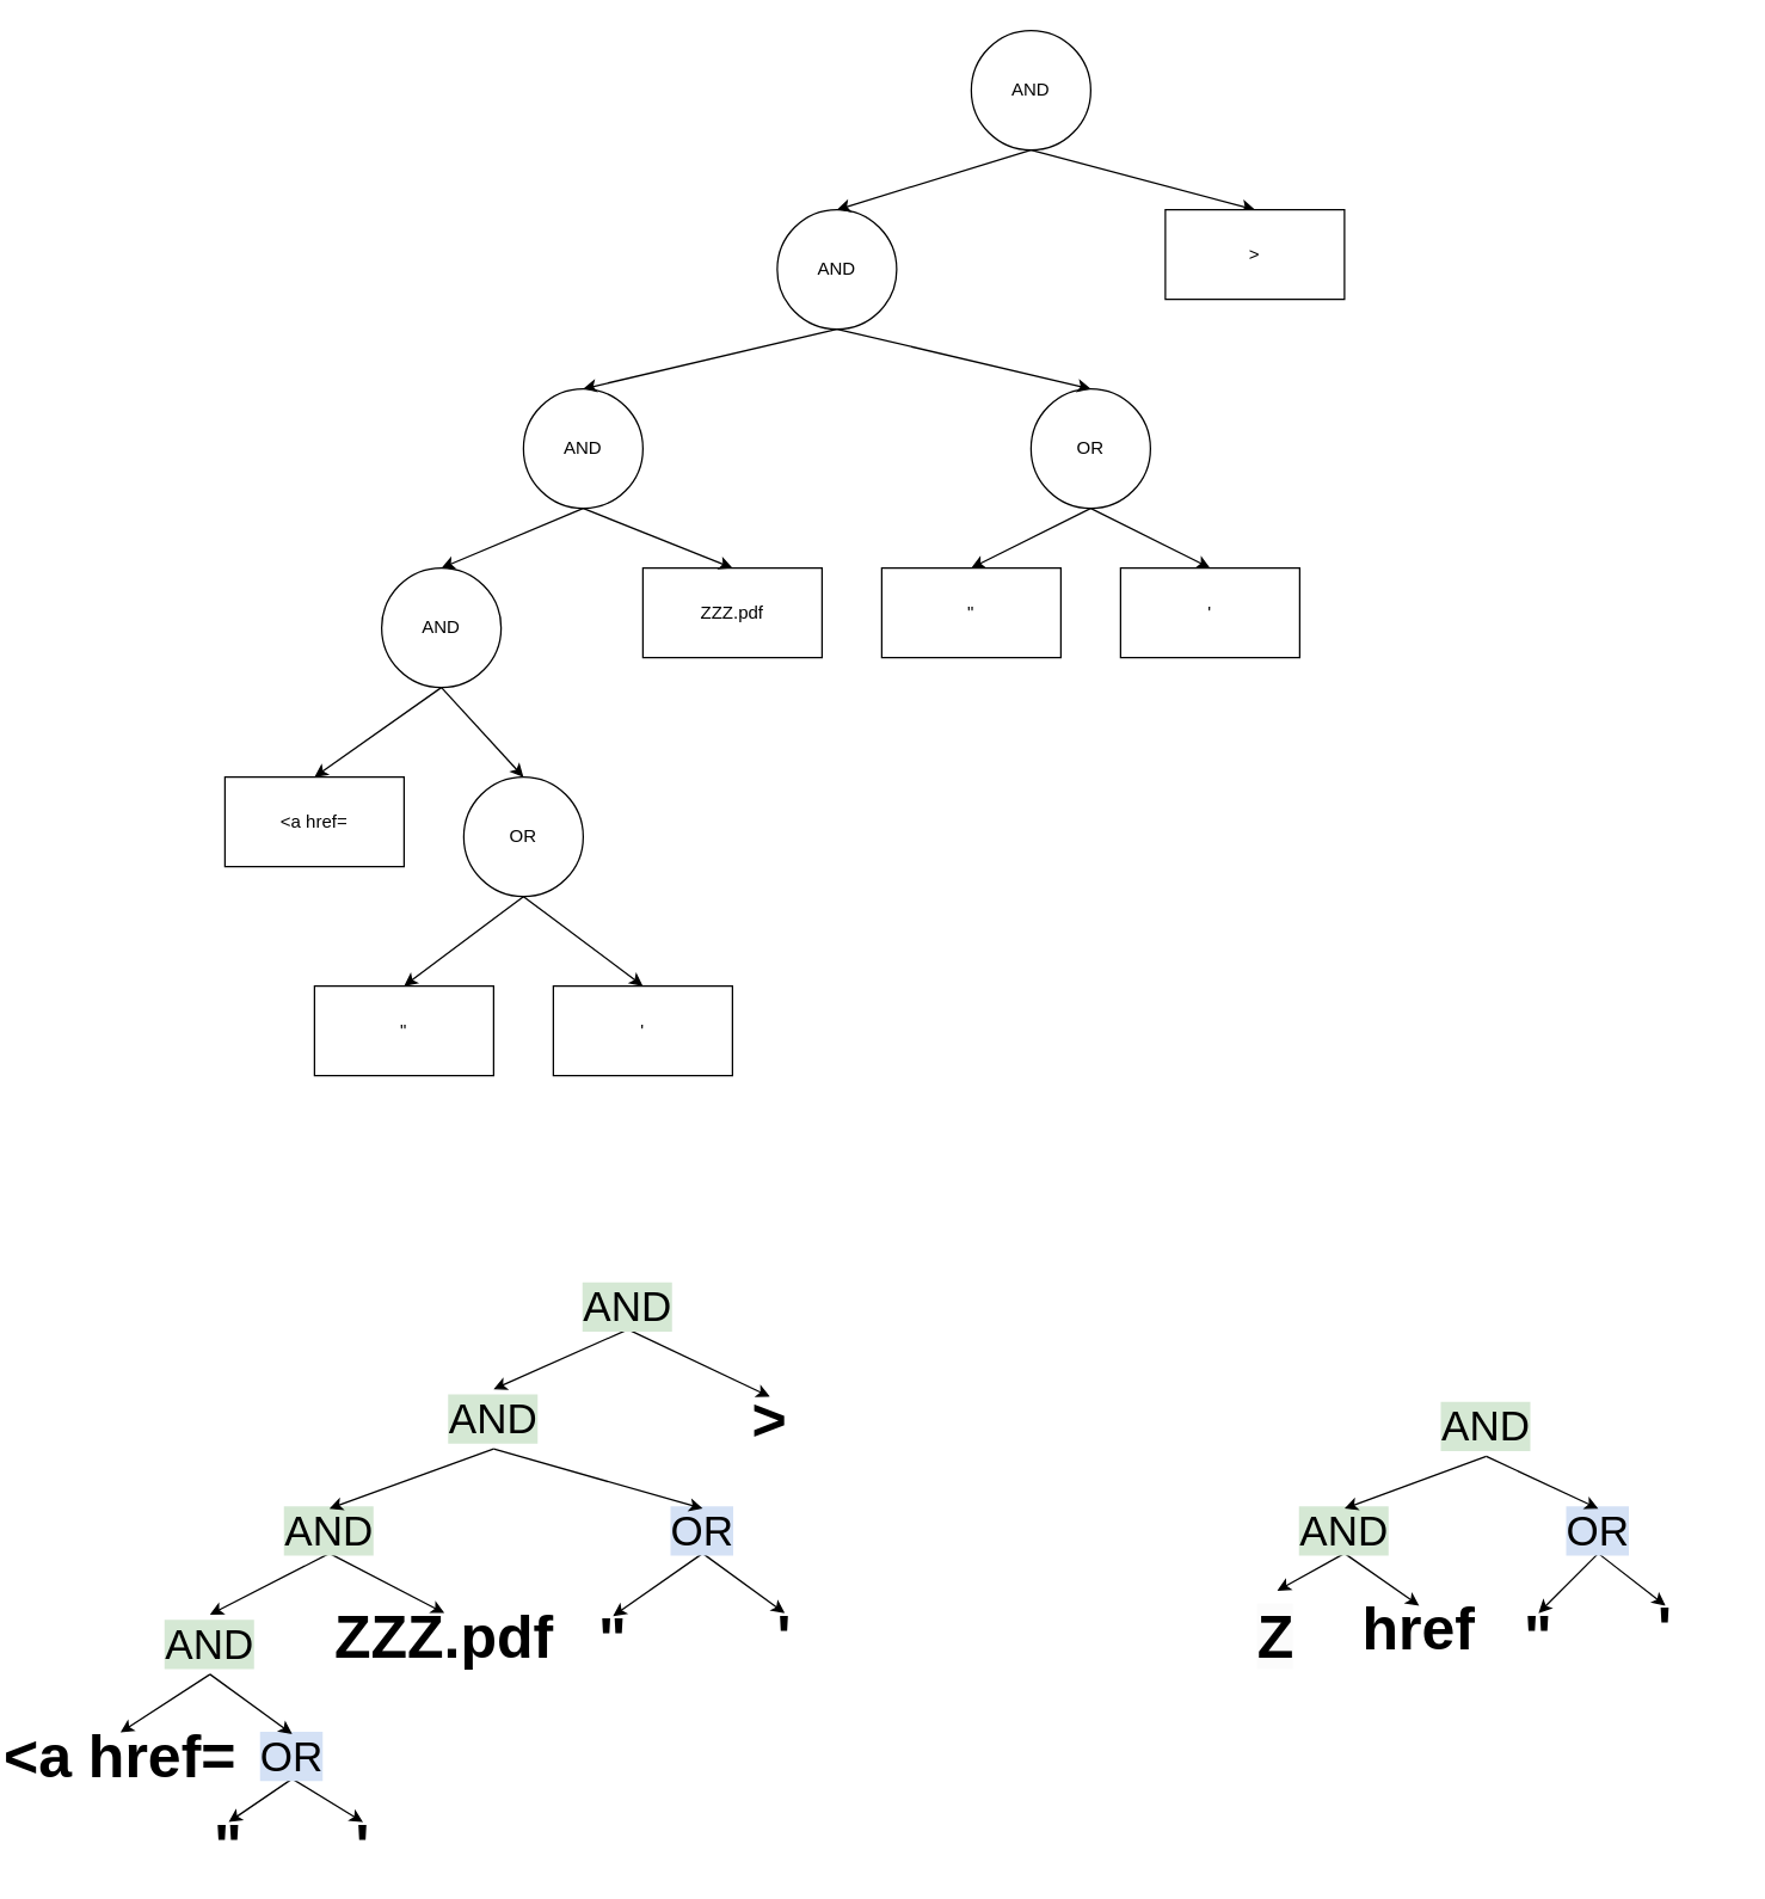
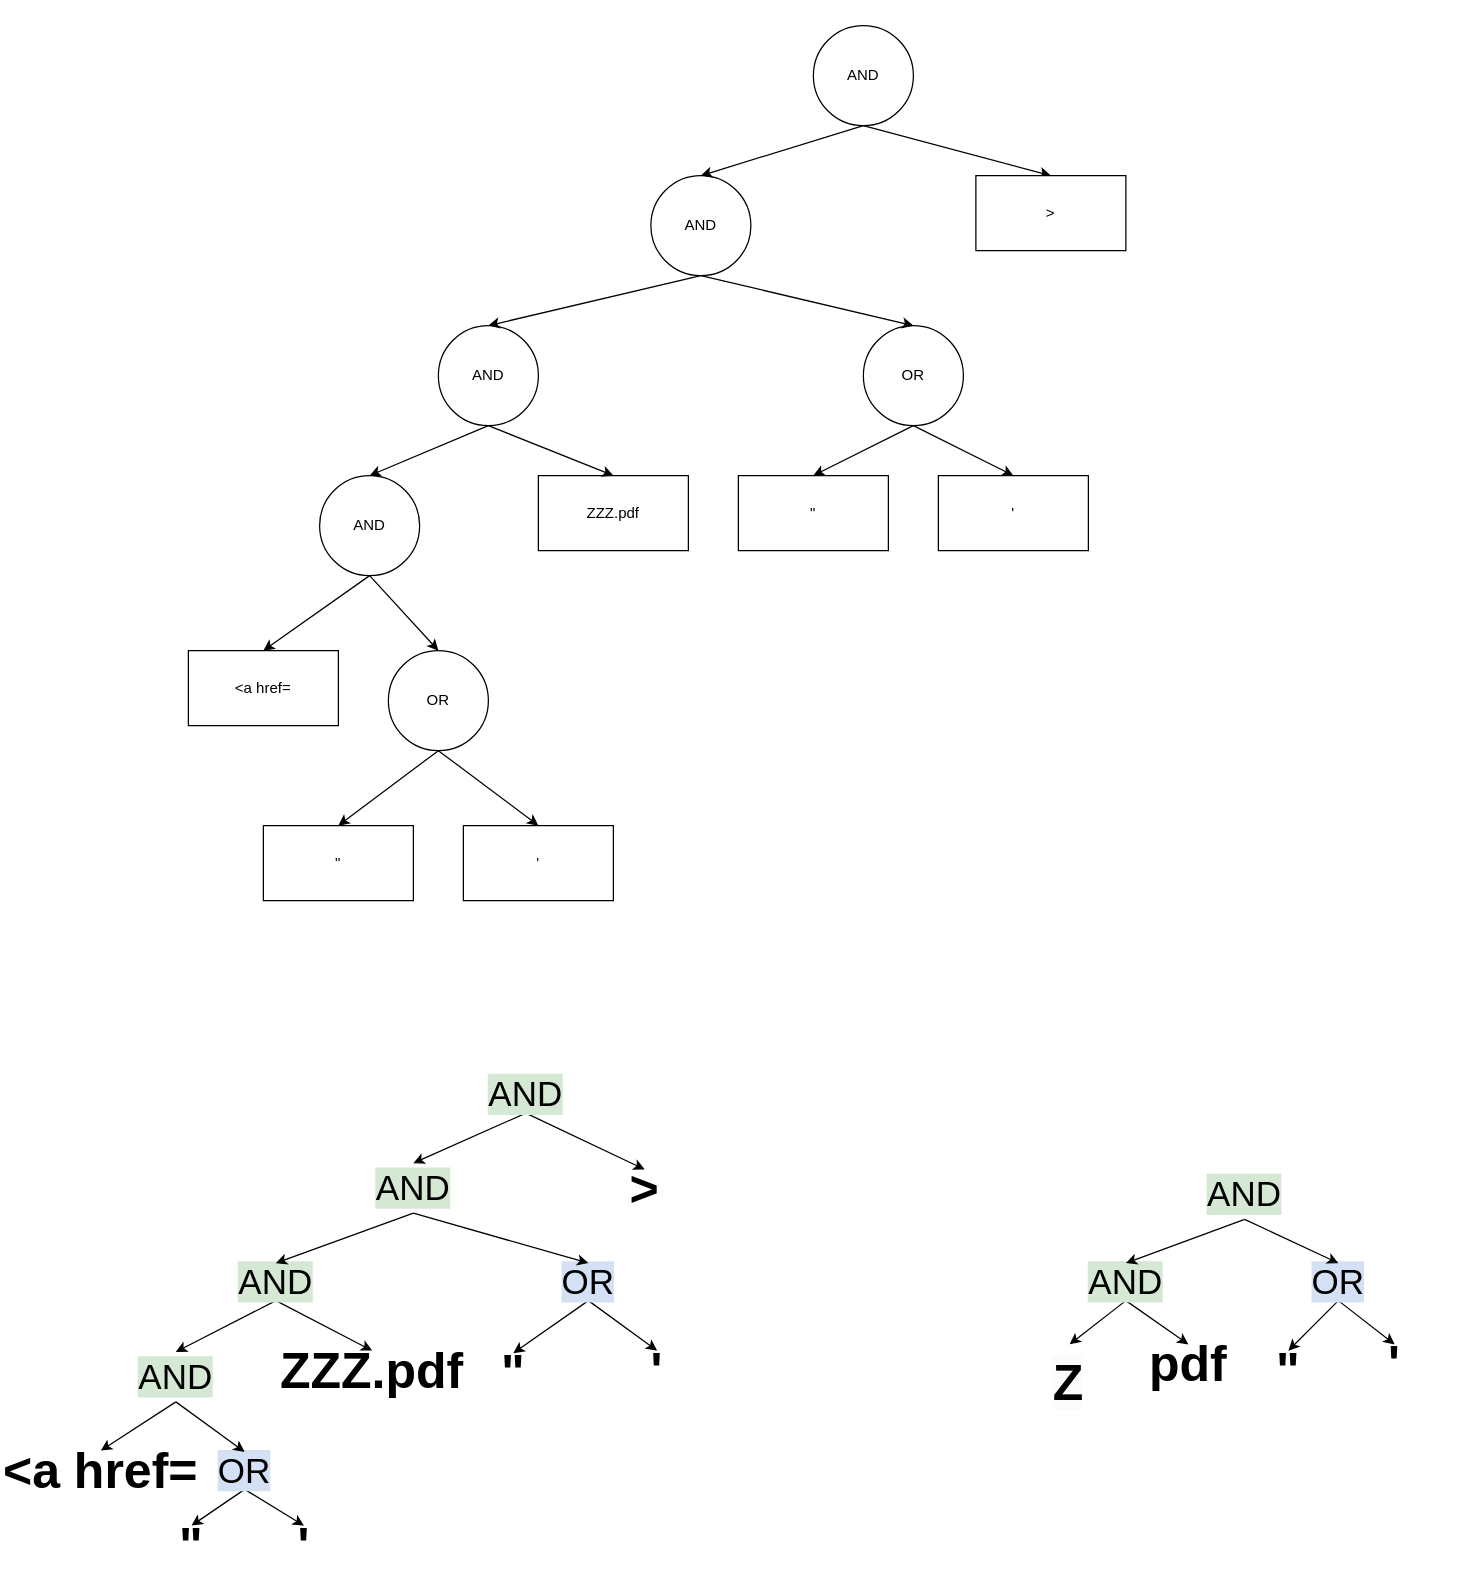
- <mxCell id="64" value="&lt;span style=&quot;color: rgb(0, 0, 0); font-family: Helvetica; font-style: normal; font-variant-ligatures: normal; font-variant-caps: normal; letter-spacing: normal; orphans: 2; text-align: center; text-indent: 0px; text-transform: none; widows: 2; word-spacing: 0px; -webkit-text-stroke-width: 0px; white-space: nowrap; background-color: rgb(251, 251, 251); text-decoration-thickness: initial; text-decoration-style: initial; text-decoration-color: initial; float: none; display: inline !important;&quot;&gt;Z&lt;/span&gt;" style="text;whiteSpace=wrap;html=1;fontSize=40;fontStyle=1" vertex="1" parent="1"><mxGeometry x="840" y="1065" width="30" height="40" as="geometry" /></mxCell>
+ <mxCell id="64" value="&lt;span style=&quot;color: rgb(0, 0, 0); font-family: Helvetica; font-style: normal; font-variant-ligatures: normal; font-variant-caps: normal; letter-spacing: normal; orphans: 2; text-align: center; text-indent: 0px; text-transform: none; widows: 2; word-spacing: 0px; -webkit-text-stroke-width: 0px; white-space: nowrap; background-color: rgb(251, 251, 251); text-decoration-thickness: initial; text-decoration-style: initial; text-decoration-color: initial; float: none; display: inline !important;&quot;&gt;Z&lt;/span&gt;" style="text;whiteSpace=wrap;html=1;fontSize=40;fontStyle=1" vertex="1" parent="1"><mxGeometry x="840" y="1075" width="30" height="40" as="geometry" /></mxCell>
- <mxCell id="52" value="&lt;span style=&quot;text-wrap-mode: nowrap;&quot;&gt;href&lt;/span&gt;" style="text;html=1;align=center;verticalAlign=middle;whiteSpace=wrap;rounded=0;fontSize=40;fontStyle=1" vertex="1" parent="1"><mxGeometry x="890" y="1075" width="120" height="30" as="geometry" /></mxCell>
+ <mxCell id="52" value="&lt;span style=&quot;text-wrap-mode: nowrap;&quot;&gt;pdf&lt;/span&gt;" style="text;html=1;align=center;verticalAlign=middle;whiteSpace=wrap;rounded=0;fontSize=40;fontStyle=1" vertex="1" parent="1"><mxGeometry x="890" y="1075" width="120" height="30" as="geometry" /></mxCell>
